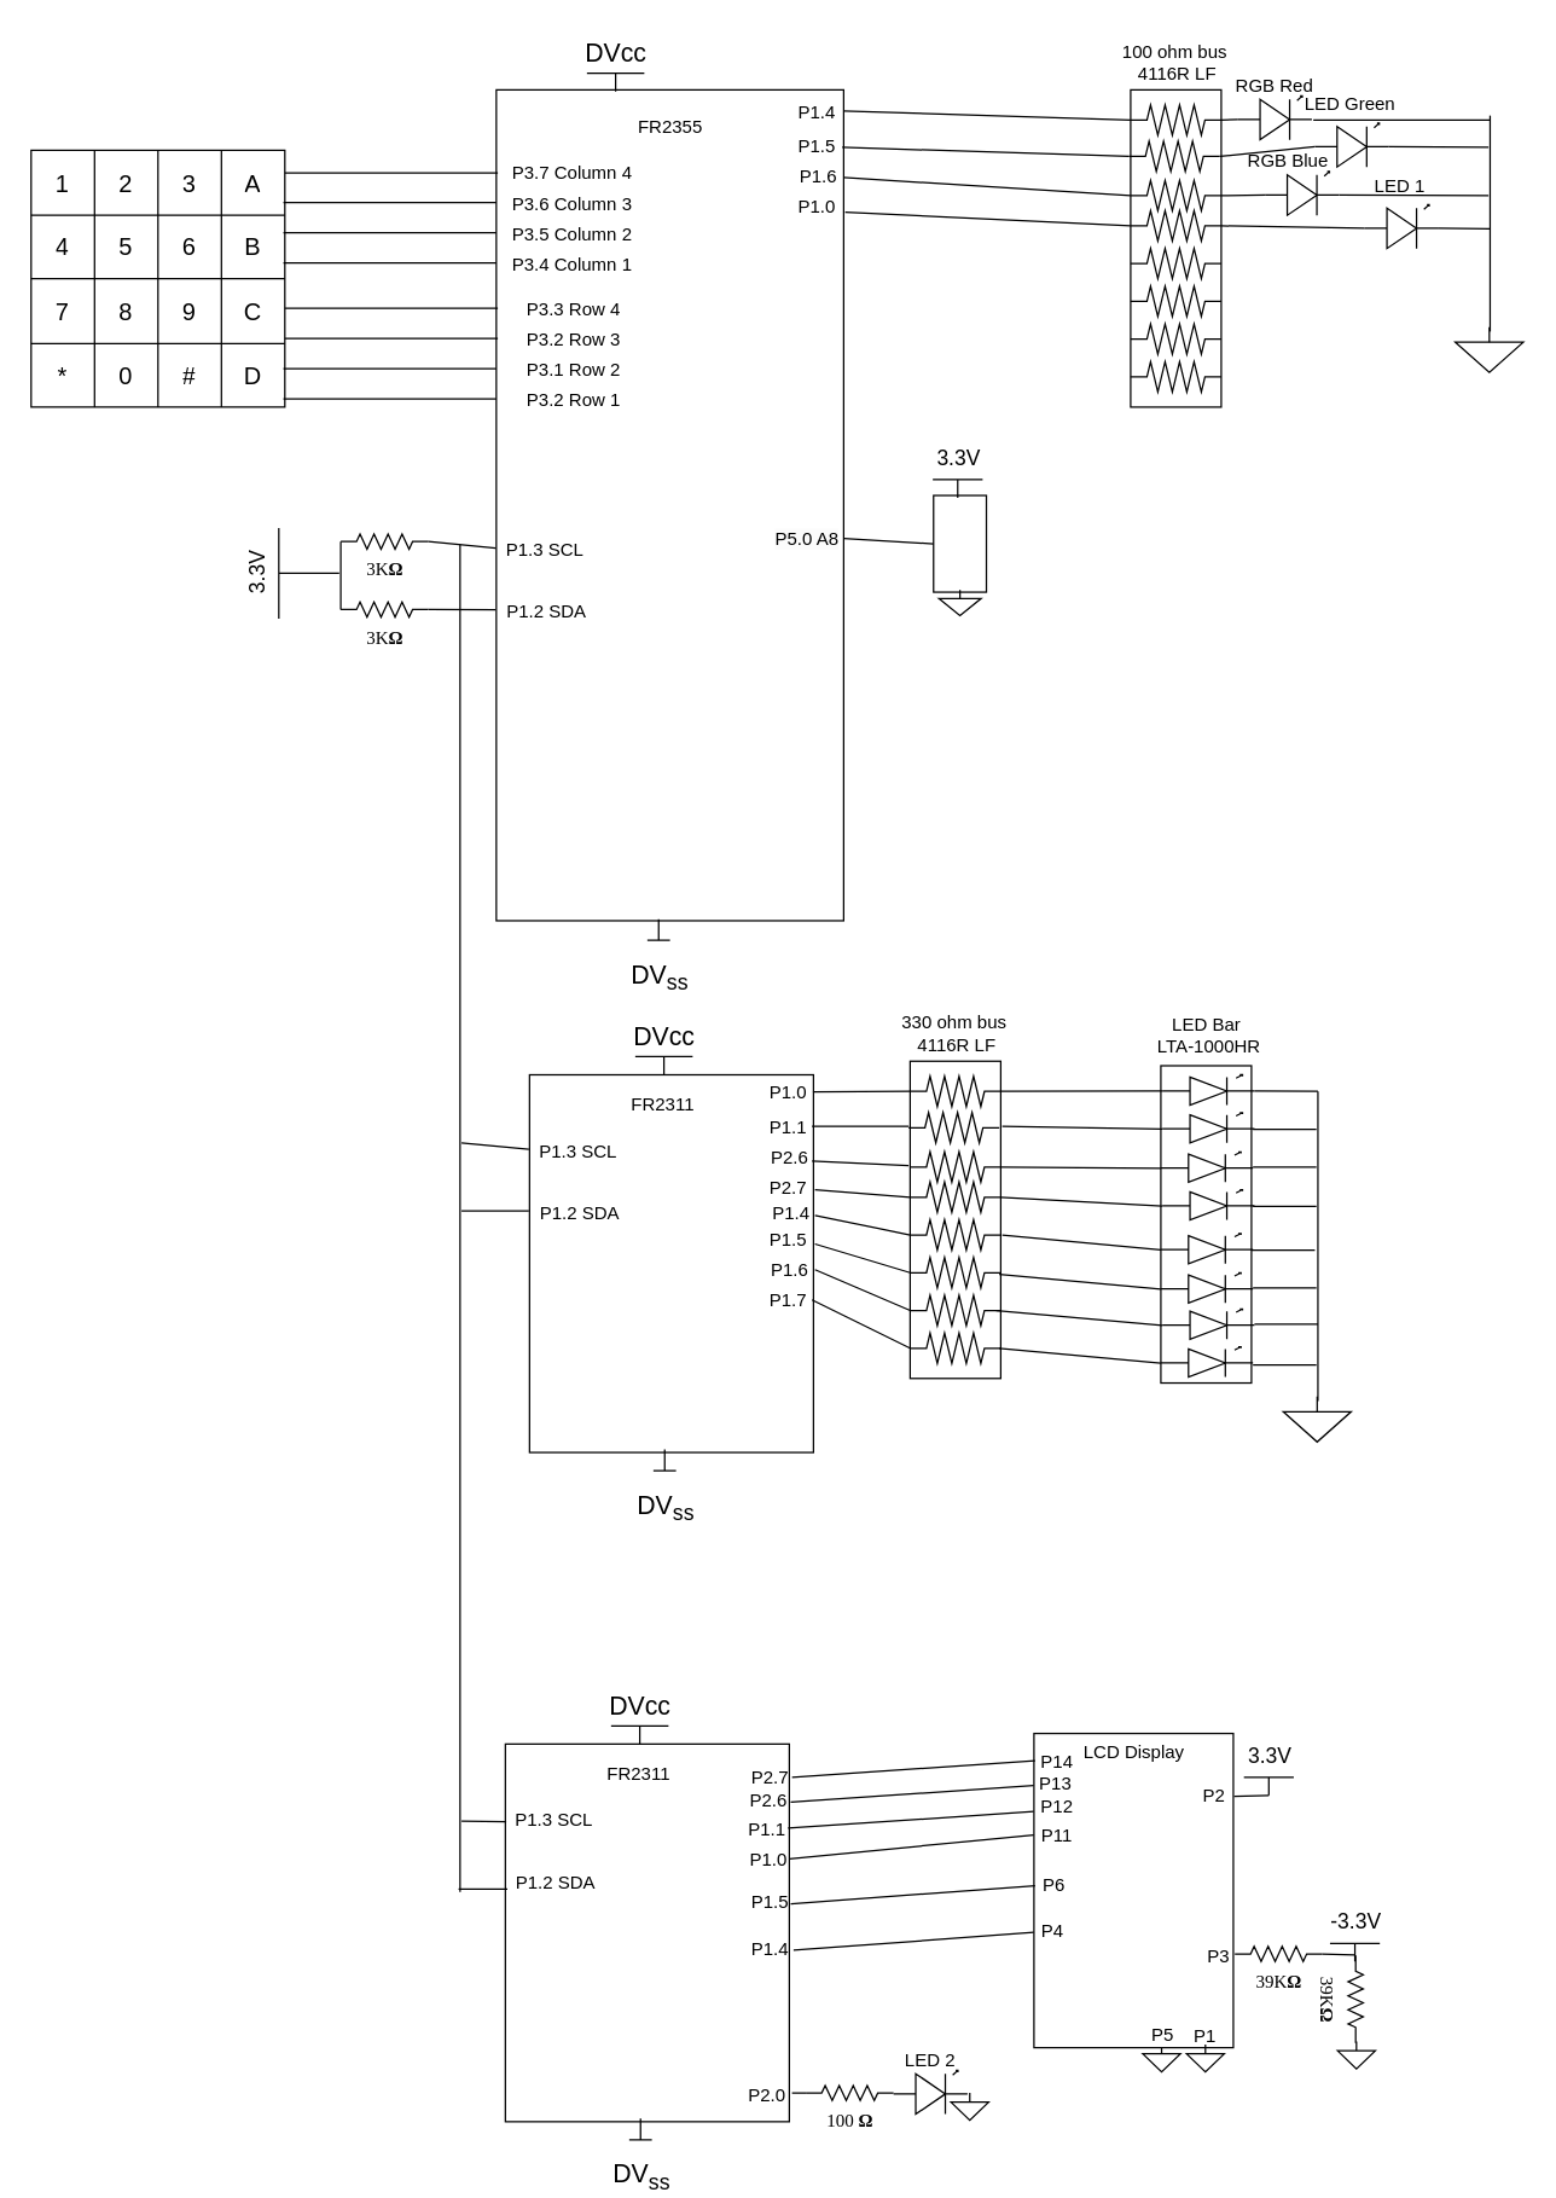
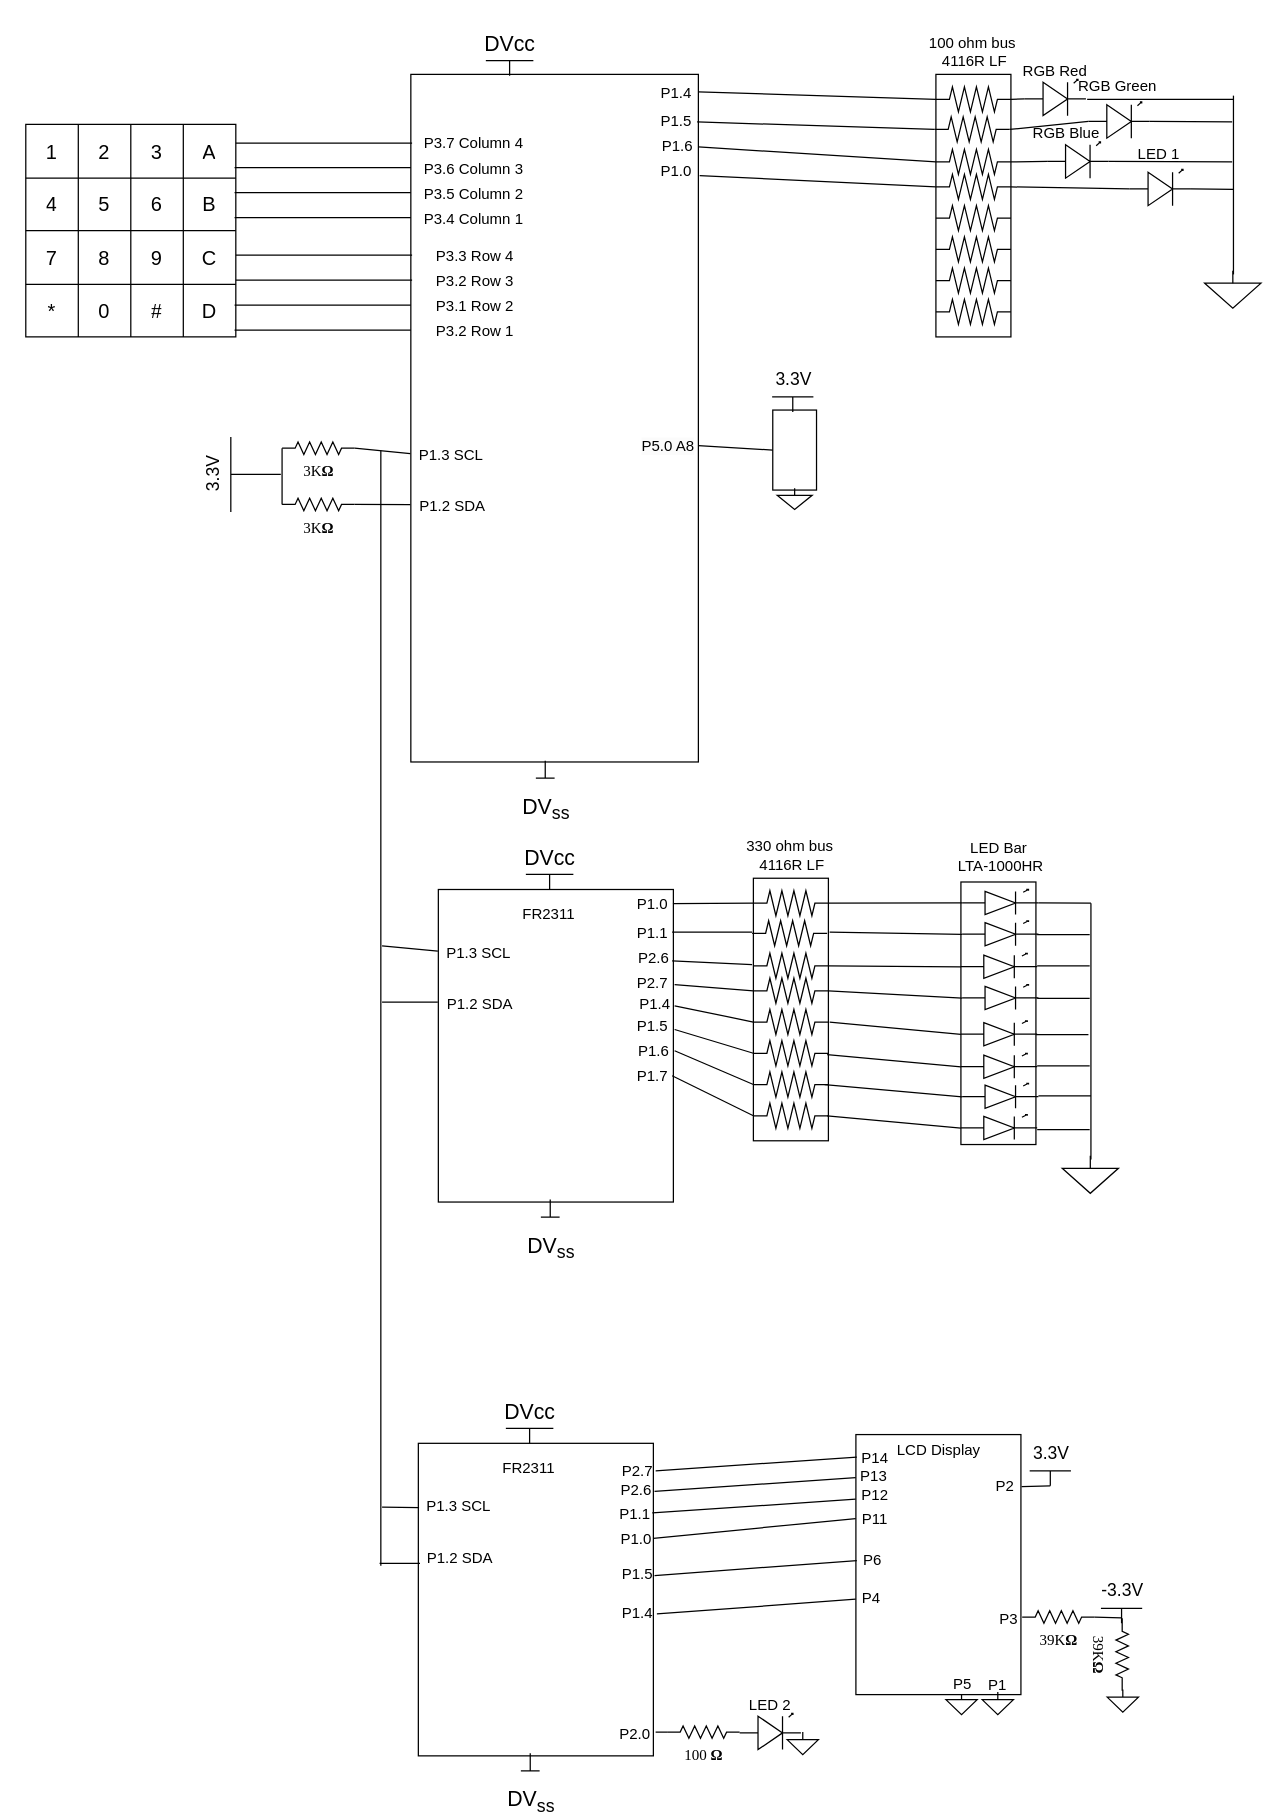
- <mxCell id="63" value="LED Green" style="text;html=1;align=center;verticalAlign=middle;resizable=0;points=[];autosize=1;strokeColor=none;fillColor=none;" vertex="1" parent="1"><mxGeometry x="852" y="55" width="82" height="27" as="geometry" /></mxCell>
+ <mxCell id="63" value="RGB Green" style="text;html=1;align=center;verticalAlign=middle;resizable=0;points=[];autosize=1;strokeColor=none;fillColor=none;" vertex="1" parent="1"><mxGeometry x="852" y="55" width="82" height="27" as="geometry" /></mxCell>
- <mxCell id="25" value="FR2355" style="text;html=1;align=center;verticalAlign=middle;resizable=0;points=[];autosize=1;strokeColor=none;fillColor=none;" vertex="1" parent="1"><mxGeometry x="408" y="69" width="70" height="30" as="geometry" /></mxCell>
